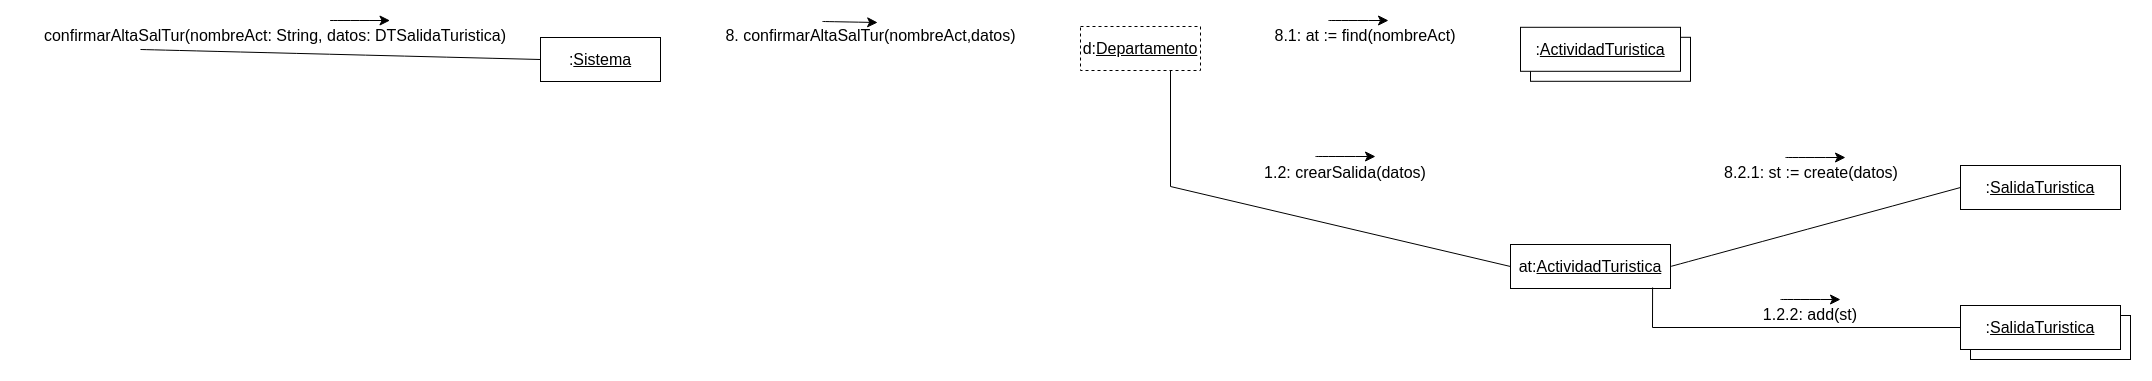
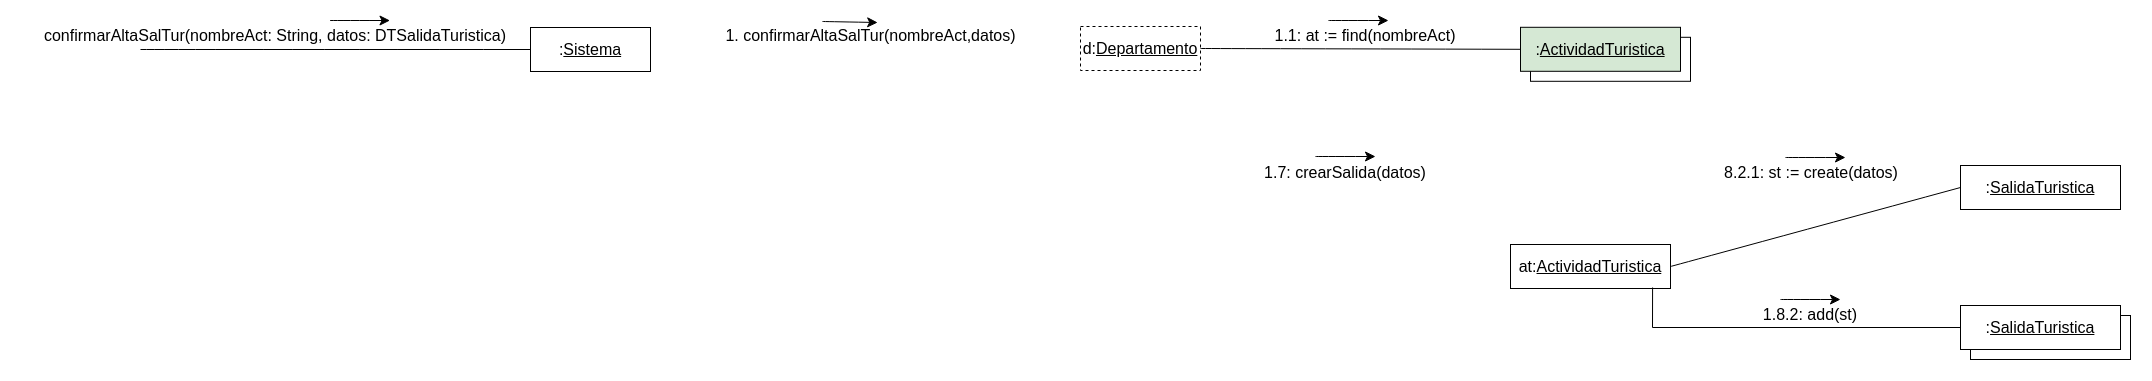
- <mxCell id="22" value="8. confirmarAltaSalTur(nombreAct,datos)" style="text;html=1;strokeColor=none;fillColor=none;align=center;verticalAlign=middle;whiteSpace=wrap;rounded=0;fontSize=16;" vertex="1" parent="1"><mxGeometry x="700" y="20" width="341" height="30" as="geometry" /></mxCell>
+ <mxCell id="22" value="1. confirmarAltaSalTur(nombreAct,datos)" style="text;html=1;strokeColor=none;fillColor=none;align=center;verticalAlign=middle;whiteSpace=wrap;rounded=0;fontSize=16;" vertex="1" parent="1"><mxGeometry x="700" y="20" width="341" height="30" as="geometry" /></mxCell>
- <mxCell id="6" value="8.1: at := find(nombreAct)" style="text;html=1;strokeColor=none;fillColor=none;align=center;verticalAlign=middle;whiteSpace=wrap;rounded=0;fontSize=16;" vertex="1" parent="1"><mxGeometry x="1250" y="20" width="230" height="30" as="geometry" /></mxCell>
+ <mxCell id="6" value="1.1: at := find(nombreAct)" style="text;html=1;strokeColor=none;fillColor=none;align=center;verticalAlign=middle;whiteSpace=wrap;rounded=0;fontSize=16;" vertex="1" parent="1"><mxGeometry x="1250" y="20" width="230" height="30" as="geometry" /></mxCell>
+ <mxCell id="5" value="" style="endArrow=none;html=1;rounded=0;fontSize=12;startSize=8;endSize=8;curved=1;exitX=1;exitY=0.5;exitDx=0;exitDy=0;entryX=0;entryY=0.5;entryDx=0;entryDy=0;" edge="1" parent="1" source="2" target="4"><mxGeometry width="50" height="50" relative="1" as="geometry"><mxPoint x="1260" y="48" as="sourcePoint" /><mxPoint x="1420" y="-83.2" as="targetPoint" /></mxGeometry></mxCell>
- <mxCell id="4" value=":&lt;u&gt;ActividadTuristica&lt;/u&gt;" style="rounded=0;whiteSpace=wrap;html=1;fontSize=16;" vertex="1" parent="1"><mxGeometry x="1520" y="26.8" width="160" height="44" as="geometry" /></mxCell>
+ <mxCell id="4" value=":&lt;u&gt;ActividadTuristica&lt;/u&gt;" style="rounded=0;whiteSpace=wrap;html=1;fontSize=16;fillColor=#d5e8d4;" vertex="1" parent="1"><mxGeometry x="1520" y="26.8" width="160" height="44" as="geometry" /></mxCell>
- <mxCell id="18" value=":&lt;u&gt;Sistema&lt;/u&gt;" style="rounded=0;whiteSpace=wrap;html=1;fontSize=16;" vertex="1" parent="1"><mxGeometry x="540" y="37" width="120" height="44" as="geometry" /></mxCell>
+ <mxCell id="18" value=":&lt;u&gt;Sistema&lt;/u&gt;" style="rounded=0;whiteSpace=wrap;html=1;fontSize=16;" vertex="1" parent="1"><mxGeometry x="530" y="27" width="120" height="44" as="geometry" /></mxCell>
- <mxCell id="25" value="1.2: crearSalida(datos)" style="text;html=1;strokeColor=none;fillColor=none;align=center;verticalAlign=middle;whiteSpace=wrap;rounded=0;fontSize=16;" vertex="1" parent="1"><mxGeometry x="1180" y="157" width="330" height="30" as="geometry" /></mxCell>
+ <mxCell id="25" value="1.7: crearSalida(datos)" style="text;html=1;strokeColor=none;fillColor=none;align=center;verticalAlign=middle;whiteSpace=wrap;rounded=0;fontSize=16;" vertex="1" parent="1"><mxGeometry x="1180" y="157" width="330" height="30" as="geometry" /></mxCell>
- <mxCell id="24" value="" style="endArrow=none;html=1;rounded=0;fontSize=12;startSize=8;endSize=8;entryX=0.75;entryY=1;entryDx=0;entryDy=0;exitX=0;exitY=0.5;exitDx=0;exitDy=0;" edge="1" parent="1" source="9" target="2"><mxGeometry width="50" height="50" relative="1" as="geometry"><mxPoint x="1450" y="367" as="sourcePoint" /><mxPoint x="1500" y="317" as="targetPoint" /><Array as="points"><mxPoint x="1170" y="186" /></Array></mxGeometry></mxCell>
- <mxCell id="16" value="1.2.2: add(st)" style="text;html=1;strokeColor=none;fillColor=none;align=center;verticalAlign=middle;whiteSpace=wrap;rounded=0;fontSize=16;" vertex="1" parent="1"><mxGeometry x="1660" y="299" width="300" height="30" as="geometry" /></mxCell>
+ <mxCell id="16" value="1.8.2: add(st)" style="text;html=1;strokeColor=none;fillColor=none;align=center;verticalAlign=middle;whiteSpace=wrap;rounded=0;fontSize=16;" vertex="1" parent="1"><mxGeometry x="1660" y="299" width="300" height="30" as="geometry" /></mxCell>
